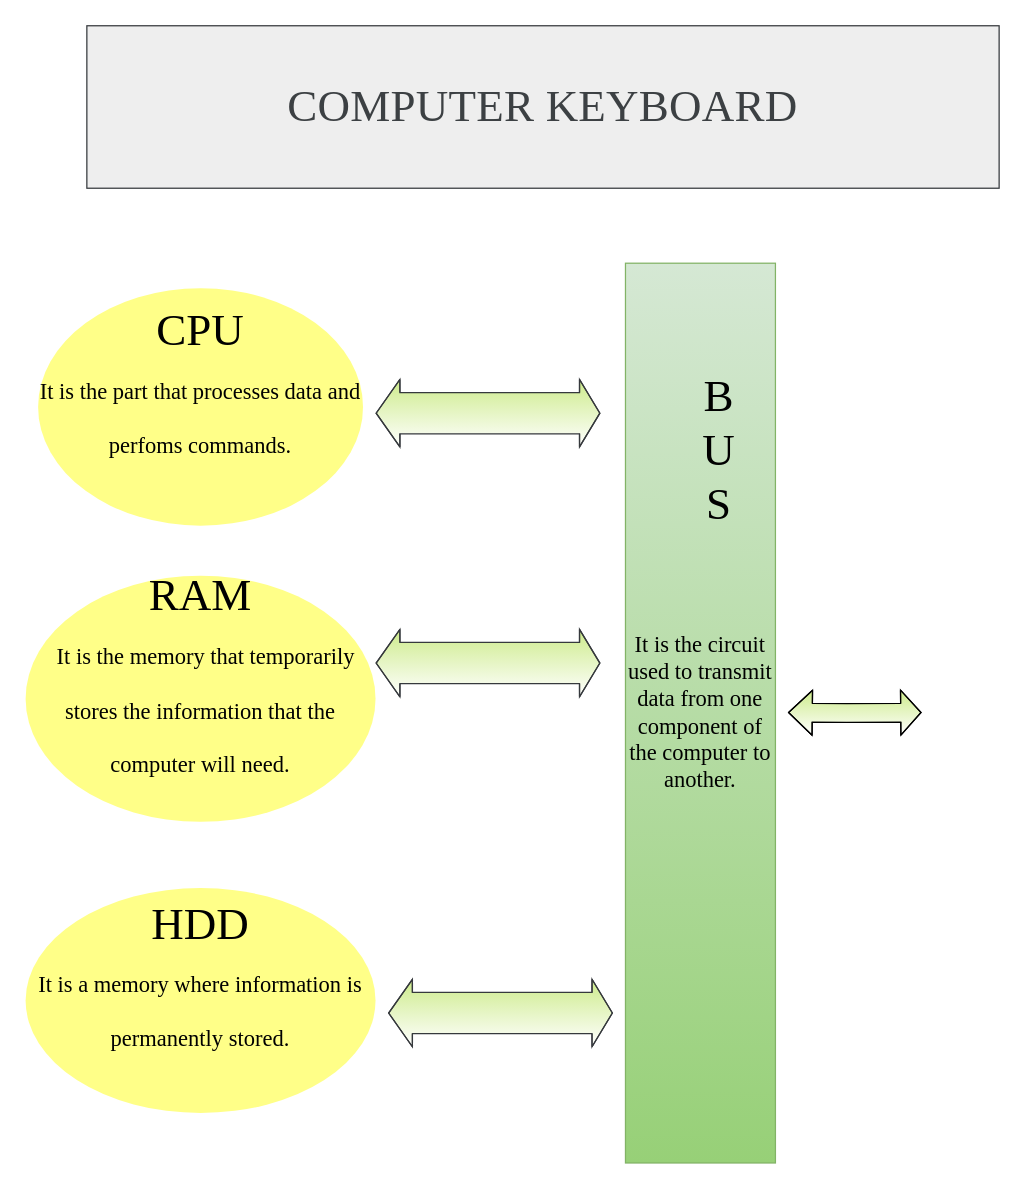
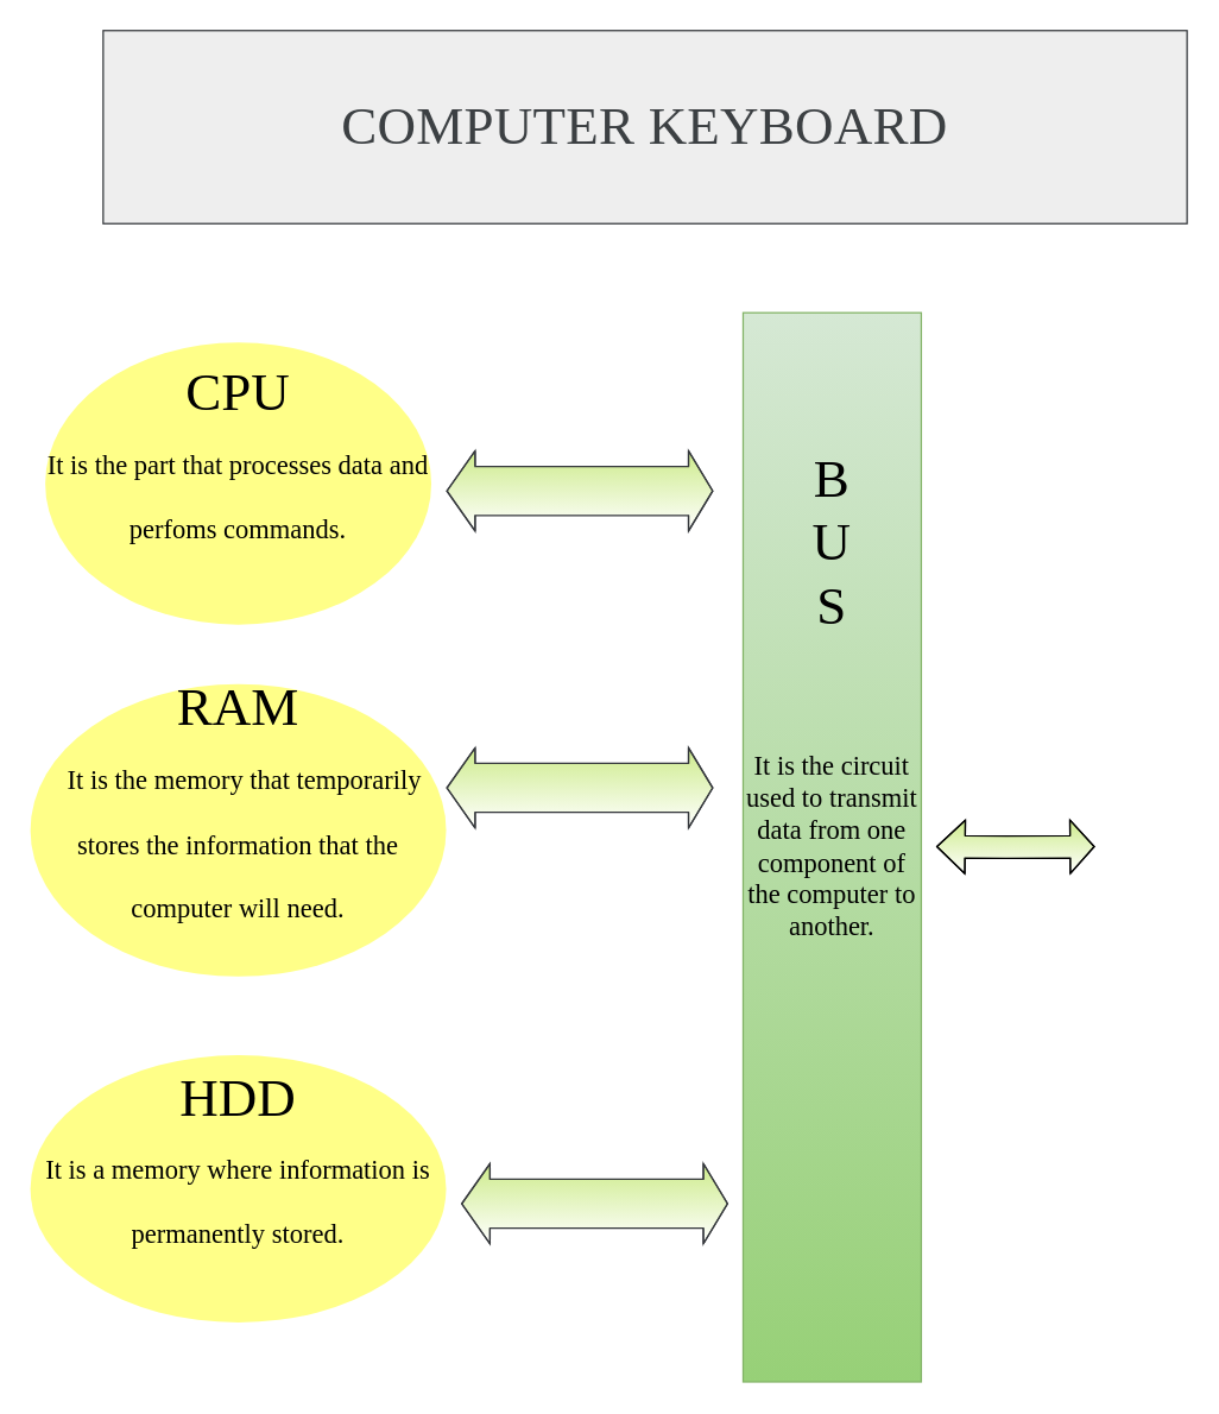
- <mxCell id="8" value="&lt;div style=&quot;font-size: 18px;&quot;&gt;&lt;span style=&quot;font-size: 36px; background-color: initial;&quot;&gt;B&lt;/span&gt;&lt;/div&gt;U&lt;br&gt;S" style="text;html=1;strokeColor=none;fillColor=none;align=center;verticalAlign=middle;whiteSpace=wrap;rounded=0;fontFamily=Tahoma;fontSize=36;" parent="1" vertex="1"><mxGeometry x="545" y="275" width="60" height="170" as="geometry" /></mxCell>
+ <mxCell id="8" value="&lt;div style=&quot;font-size: 18px;&quot;&gt;&lt;span style=&quot;font-size: 36px; background-color: initial;&quot;&gt;B&lt;/span&gt;&lt;/div&gt;U&lt;br&gt;S" style="text;html=1;strokeColor=none;fillColor=none;align=center;verticalAlign=middle;whiteSpace=wrap;rounded=0;fontFamily=Tahoma;fontSize=36;" parent="1" vertex="1"><mxGeometry x="530" y="280" width="60" height="170" as="geometry" /></mxCell>
